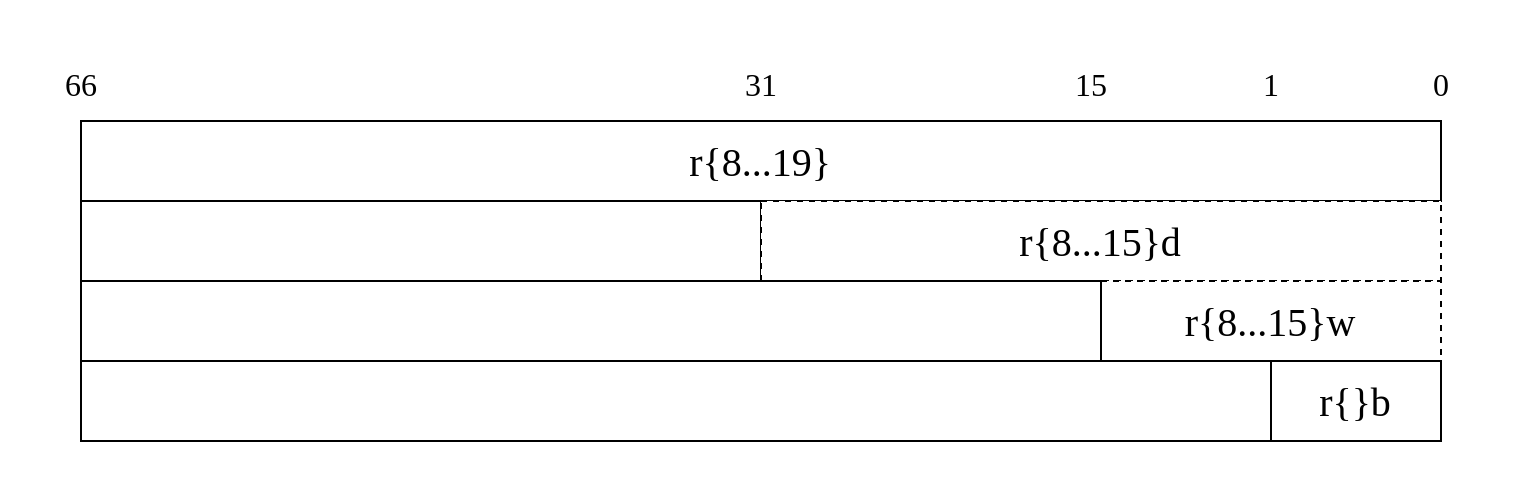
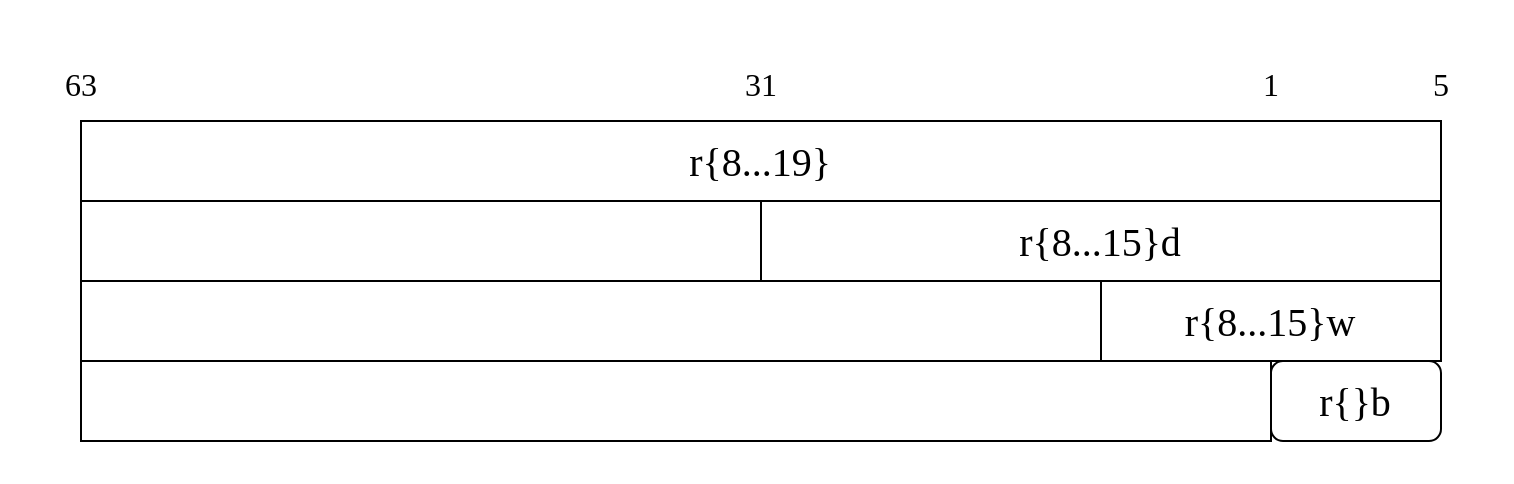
- <mxCell id="13" value="&lt;font style=&quot;font-size: 16px;&quot;&gt;66&lt;/font&gt;" style="text;html=1;resizable=0;autosize=1;align=center;verticalAlign=middle;points=[];fillColor=none;strokeColor=none;rounded=0;fontFamily=Lucida Console;fontSize=20;" parent="1" vertex="1"><mxGeometry x="20" y="20" width="40" height="40" as="geometry" /></mxCell>
+ <mxCell id="13" value="&lt;font style=&quot;font-size: 16px;&quot;&gt;63&lt;/font&gt;" style="text;html=1;resizable=0;autosize=1;align=center;verticalAlign=middle;points=[];fillColor=none;strokeColor=none;rounded=0;fontFamily=Lucida Console;fontSize=20;" parent="1" vertex="1"><mxGeometry x="20" y="20" width="40" height="40" as="geometry" /></mxCell>
- <mxCell id="11" value="&lt;font style=&quot;font-size: 16px;&quot;&gt;15&lt;/font&gt;" style="text;html=1;resizable=0;autosize=1;align=center;verticalAlign=middle;points=[];fillColor=none;strokeColor=none;rounded=0;fontFamily=Lucida Console;fontSize=20;" parent="1" vertex="1"><mxGeometry x="525" y="20" width="40" height="40" as="geometry" /></mxCell>
- <mxCell id="9" value="&lt;font style=&quot;font-size: 16px;&quot;&gt;0&lt;/font&gt;" style="text;html=1;resizable=0;autosize=1;align=center;verticalAlign=middle;points=[];fillColor=none;strokeColor=none;rounded=0;fontFamily=Lucida Console;fontSize=20;" parent="1" vertex="1"><mxGeometry x="705" y="20" width="30" height="40" as="geometry" /></mxCell>
+ <mxCell id="9" value="&lt;font style=&quot;font-size: 16px;&quot;&gt;5&lt;/font&gt;" style="text;html=1;resizable=0;autosize=1;align=center;verticalAlign=middle;points=[];fillColor=none;strokeColor=none;rounded=0;fontFamily=Lucida Console;fontSize=20;" parent="1" vertex="1"><mxGeometry x="705" y="20" width="30" height="40" as="geometry" /></mxCell>
- <mxCell id="4" value="&lt;font face=&quot;Lucida Console&quot;&gt;&lt;span style=&quot;font-size: 20px;&quot;&gt;r{8...15}d&lt;/span&gt;&lt;/font&gt;" style="rounded=0;whiteSpace=wrap;html=1;dashed=1;" parent="1" vertex="1"><mxGeometry x="380" y="100" width="340" height="40" as="geometry" /></mxCell>
+ <mxCell id="4" value="&lt;font face=&quot;Lucida Console&quot;&gt;&lt;span style=&quot;font-size: 20px;&quot;&gt;r{8...15}d&lt;/span&gt;&lt;/font&gt;" style="rounded=0;whiteSpace=wrap;html=1;" parent="1" vertex="1"><mxGeometry x="380" y="100" width="340" height="40" as="geometry" /></mxCell>
- <mxCell id="5" value="&lt;font face=&quot;Lucida Console&quot;&gt;&lt;span style=&quot;font-size: 20px;&quot;&gt;r{8...15}w&lt;/span&gt;&lt;/font&gt;" style="rounded=0;whiteSpace=wrap;html=1;dashed=1;" parent="1" vertex="1"><mxGeometry x="550" y="140" width="170" height="40" as="geometry" /></mxCell>
+ <mxCell id="5" value="&lt;font face=&quot;Lucida Console&quot;&gt;&lt;span style=&quot;font-size: 20px;&quot;&gt;r{8...15}w&lt;/span&gt;&lt;/font&gt;" style="rounded=0;whiteSpace=wrap;html=1;" parent="1" vertex="1"><mxGeometry x="550" y="140" width="170" height="40" as="geometry" /></mxCell>
- <mxCell id="6" value="&lt;font style=&quot;font-size: 20px;&quot; face=&quot;Lucida Console&quot;&gt;r{}b&lt;/font&gt;" style="rounded=0;whiteSpace=wrap;html=1;" parent="1" vertex="1"><mxGeometry x="635" y="180" width="85" height="40" as="geometry" /></mxCell>
+ <mxCell id="6" value="&lt;font style=&quot;font-size: 20px;&quot; face=&quot;Lucida Console&quot;&gt;r{}b&lt;/font&gt;" style="whiteSpace=wrap;html=1;rounded=1;" parent="1" vertex="1"><mxGeometry x="635" y="180" width="85" height="40" as="geometry" /></mxCell>
